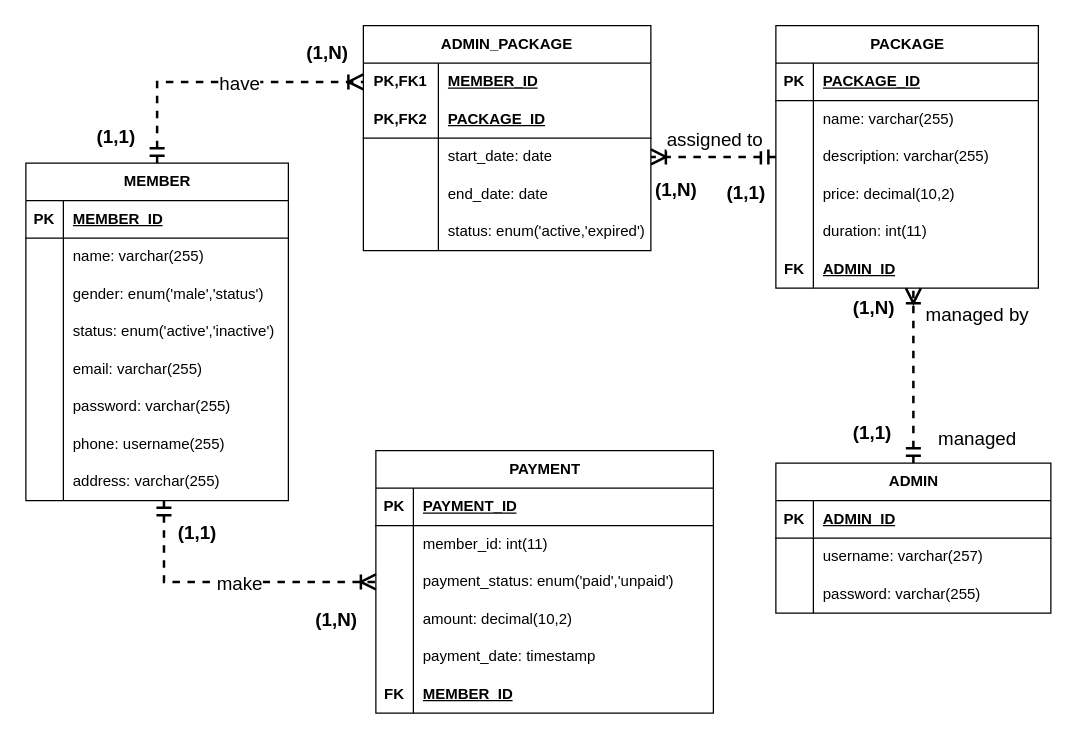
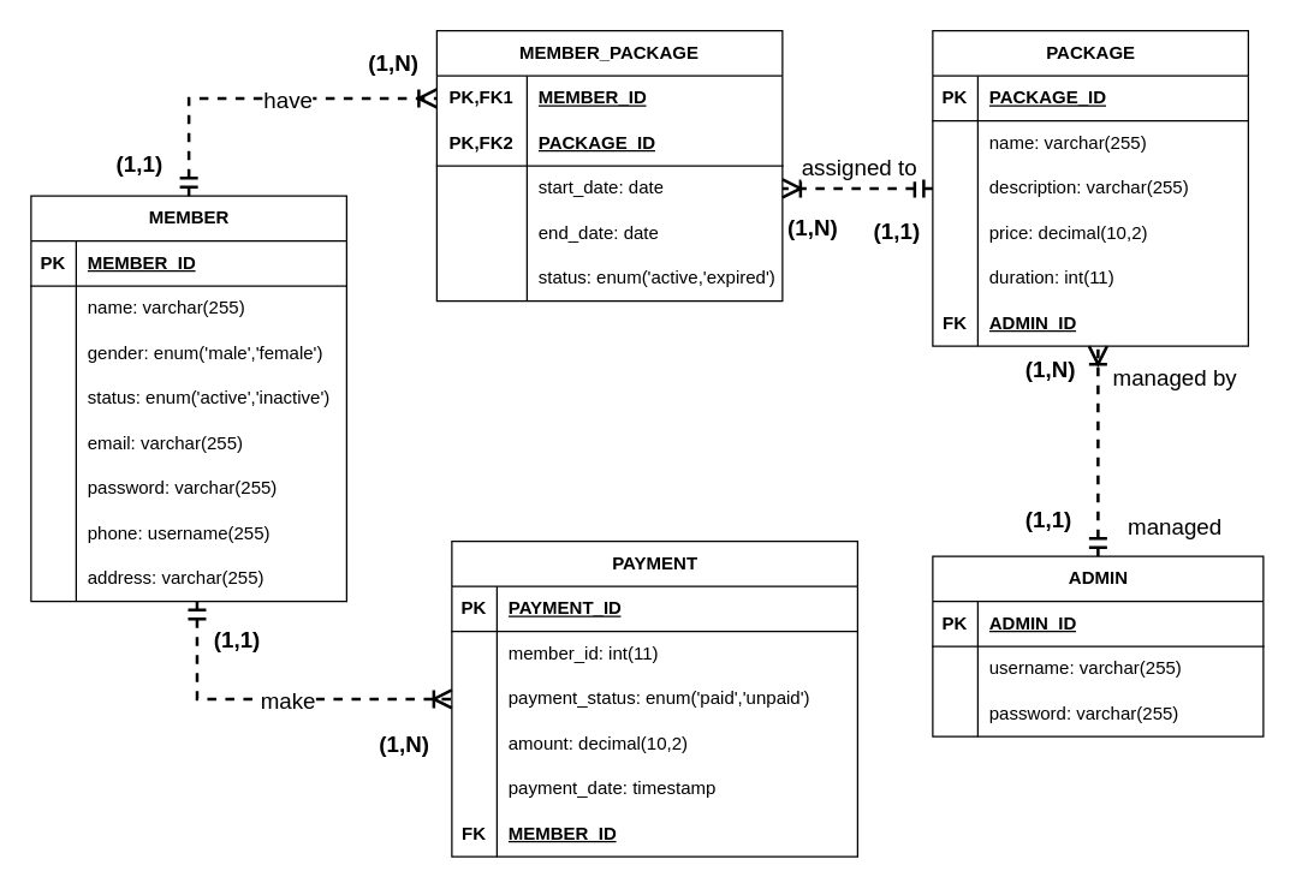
- <mxCell id="82" value="&lt;span style=&quot;text-wrap-mode: nowrap;&quot;&gt;ADMIN_PACKAGE&lt;/span&gt;" style="shape=table;startSize=30;container=1;collapsible=1;childLayout=tableLayout;fixedRows=1;rowLines=0;fontStyle=1;align=center;resizeLast=1;html=1;whiteSpace=wrap;" parent="1" vertex="1"><mxGeometry x="290" y="20" width="230" height="180" as="geometry" /></mxCell>
+ <mxCell id="82" value="&lt;span style=&quot;text-wrap-mode: nowrap;&quot;&gt;MEMBER_PACKAGE&lt;/span&gt;" style="shape=table;startSize=30;container=1;collapsible=1;childLayout=tableLayout;fixedRows=1;rowLines=0;fontStyle=1;align=center;resizeLast=1;html=1;whiteSpace=wrap;" parent="1" vertex="1"><mxGeometry x="290" y="20" width="230" height="180" as="geometry" /></mxCell>
- <mxCell id="11" value="gender: enum('male','status')" style="shape=partialRectangle;connectable=0;fillColor=none;top=0;left=0;bottom=0;right=0;align=left;spacingLeft=6;overflow=hidden;whiteSpace=wrap;html=1;fontFamily=Helvetica;fontSize=12;" parent="9" vertex="1"><mxGeometry x="30" width="180" height="30" as="geometry"><mxRectangle width="180" height="30" as="alternateBounds" /></mxGeometry></mxCell>
+ <mxCell id="11" value="gender: enum('male','female')" style="shape=partialRectangle;connectable=0;fillColor=none;top=0;left=0;bottom=0;right=0;align=left;spacingLeft=6;overflow=hidden;whiteSpace=wrap;html=1;fontFamily=Helvetica;fontSize=12;" parent="9" vertex="1"><mxGeometry x="30" width="180" height="30" as="geometry"><mxRectangle width="180" height="30" as="alternateBounds" /></mxGeometry></mxCell>
- <mxCell id="73" value="username: varchar(257)" style="shape=partialRectangle;connectable=0;fillColor=none;top=0;left=0;bottom=0;right=0;align=left;spacingLeft=6;overflow=hidden;whiteSpace=wrap;html=1;fontFamily=Helvetica;fontSize=12;" parent="71" vertex="1"><mxGeometry x="30" width="190" height="30" as="geometry"><mxRectangle width="190" height="30" as="alternateBounds" /></mxGeometry></mxCell>
+ <mxCell id="73" value="username: varchar(255)" style="shape=partialRectangle;connectable=0;fillColor=none;top=0;left=0;bottom=0;right=0;align=left;spacingLeft=6;overflow=hidden;whiteSpace=wrap;html=1;fontFamily=Helvetica;fontSize=12;" parent="71" vertex="1"><mxGeometry x="30" width="190" height="30" as="geometry"><mxRectangle width="190" height="30" as="alternateBounds" /></mxGeometry></mxCell>
